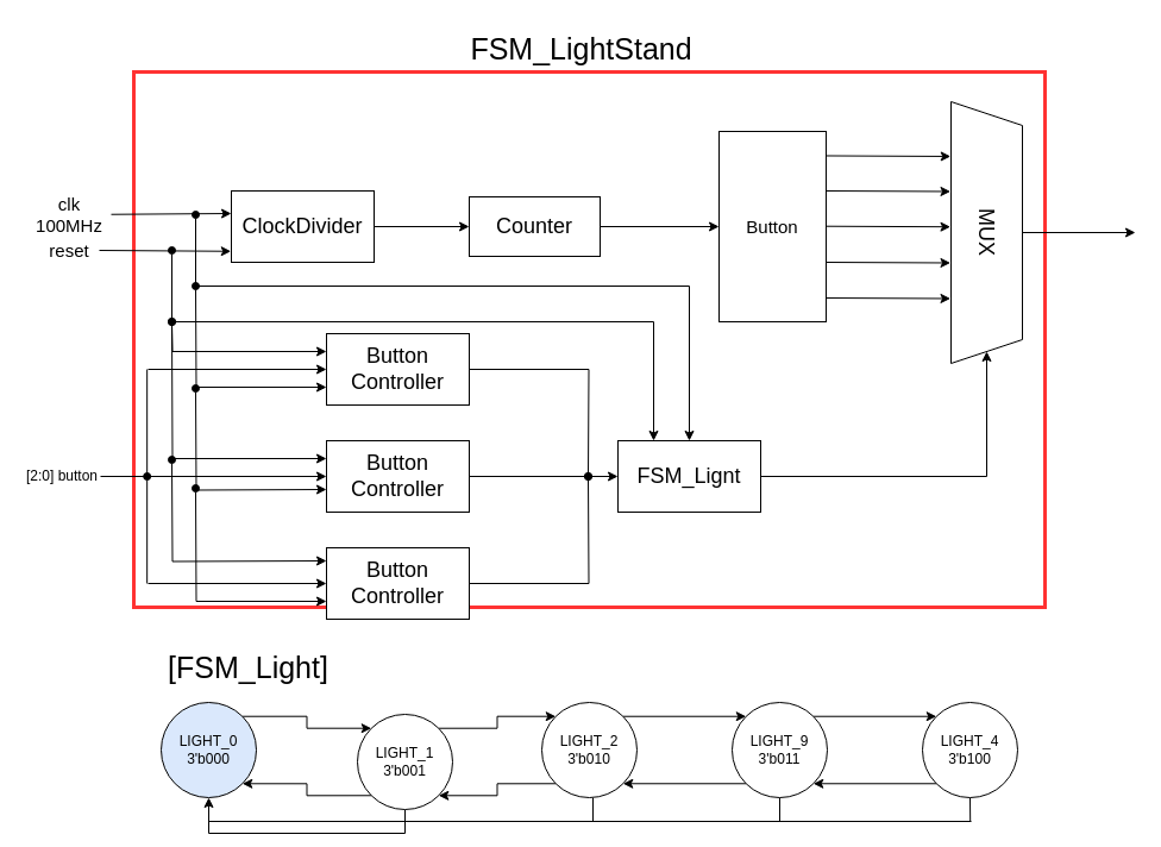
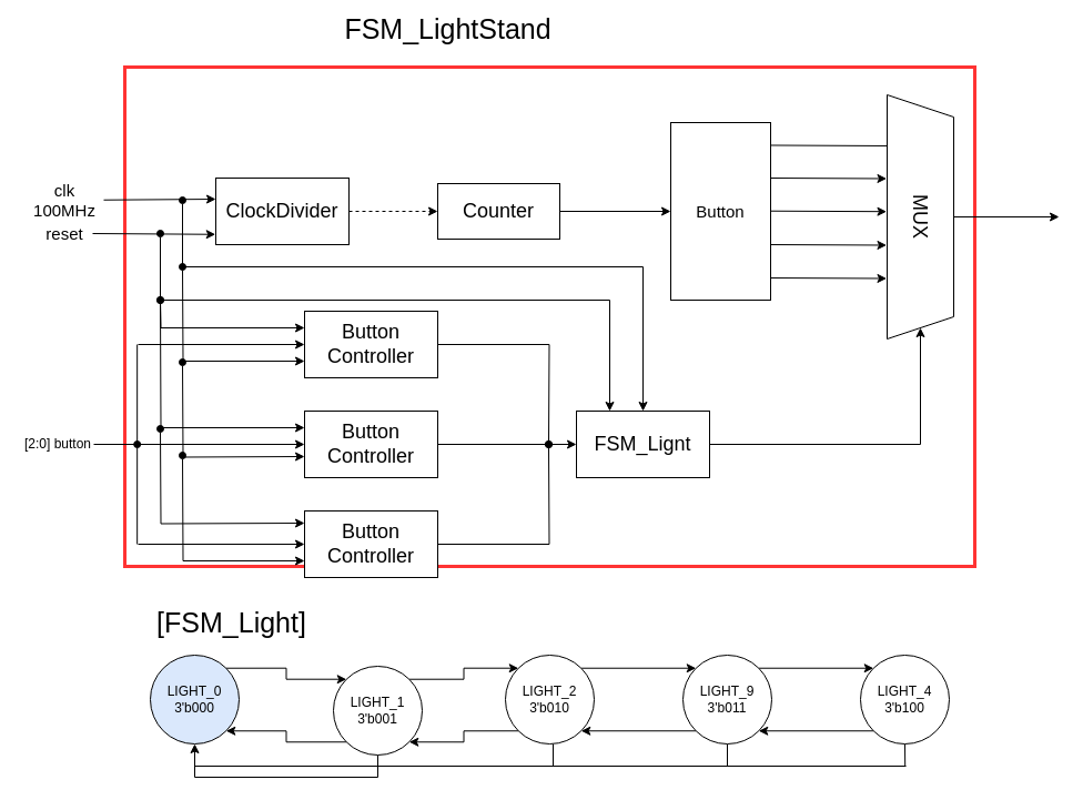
- <mxCell id="41" value="&lt;font style=&quot;font-size: 25px&quot;&gt;FSM_LightStand&lt;br&gt;&lt;/font&gt;" style="text;html=1;strokeColor=none;fillColor=none;align=center;verticalAlign=middle;whiteSpace=wrap;rounded=0;" vertex="1" parent="1"><mxGeometry x="386" y="20" width="205" height="40" as="geometry" /></mxCell>
+ <mxCell id="41" value="&lt;font style=&quot;font-size: 25px&quot;&gt;FSM_LightStand&lt;br&gt;&lt;/font&gt;" style="text;html=1;strokeColor=none;fillColor=none;align=center;verticalAlign=middle;whiteSpace=wrap;rounded=0;" vertex="1" parent="1"><mxGeometry x="301" y="5" width="205" height="40" as="geometry" /></mxCell>
- <mxCell id="18" value="" style="endArrow=classic;html=1;exitX=1.002;exitY=0.128;exitDx=0;exitDy=0;exitPerimeter=0;entryX=0.209;entryY=1.005;entryDx=0;entryDy=0;entryPerimeter=0;endFill=1;" edge="1" parent="1" source="7" target="9"><mxGeometry width="50" height="50" relative="1" as="geometry"><mxPoint x="719" y="150" as="sourcePoint" /><mxPoint x="794" y="130" as="targetPoint" /></mxGeometry></mxCell>
+ <mxCell id="18" value="" style="endArrow=none;html=1;exitX=1.002;exitY=0.128;exitDx=0;exitDy=0;exitPerimeter=0;entryX=0.209;entryY=1.005;entryDx=0;entryDy=0;entryPerimeter=0;endFill=1;" edge="1" parent="1" source="7" target="9"><mxGeometry width="50" height="50" relative="1" as="geometry"><mxPoint x="719" y="150" as="sourcePoint" /><mxPoint x="794" y="130" as="targetPoint" /></mxGeometry></mxCell>
- <mxCell id="3" style="edgeStyle=orthogonalEdgeStyle;rounded=0;orthogonalLoop=1;jettySize=auto;html=1;entryX=0;entryY=0.5;entryDx=0;entryDy=0;" edge="1" parent="1" source="4" target="6"><mxGeometry relative="1" as="geometry" /></mxCell>
+ <mxCell id="3" style="edgeStyle=orthogonalEdgeStyle;rounded=0;orthogonalLoop=1;jettySize=auto;html=1;entryX=0;entryY=0.5;entryDx=0;entryDy=0;dashed=1;" edge="1" parent="1" source="4" target="6"><mxGeometry relative="1" as="geometry" /></mxCell>
